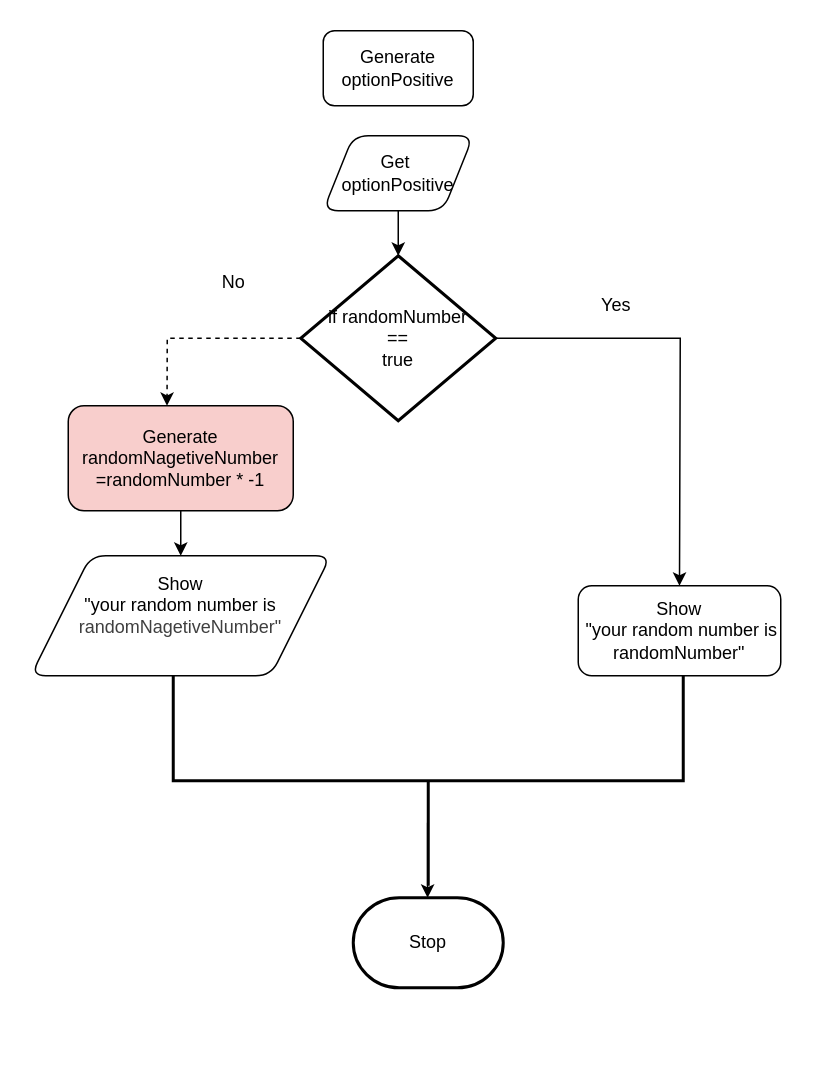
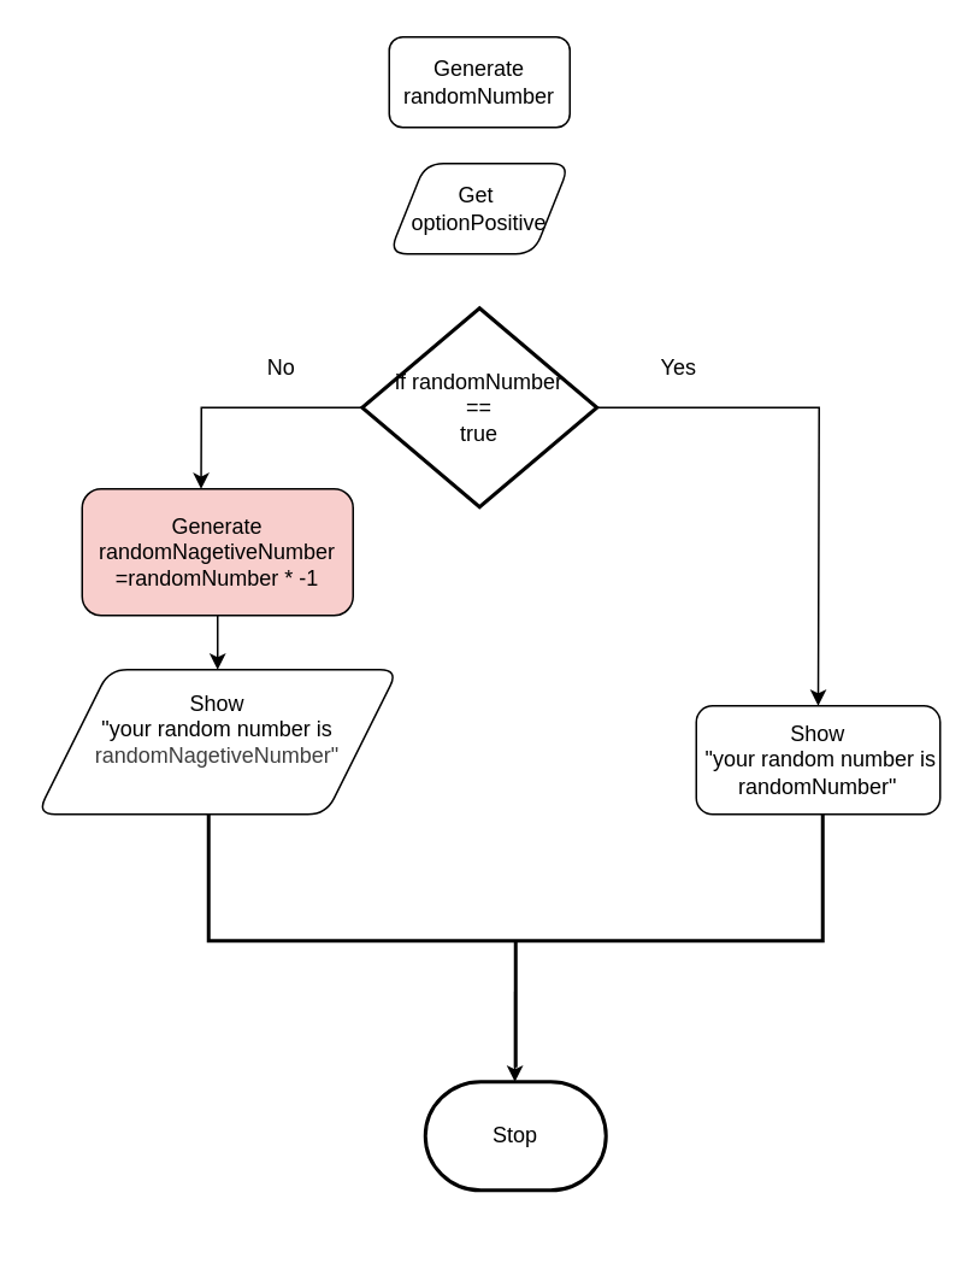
- <mxCell id="2" value="Generate optionPositive" style="html=1;dashed=0;whiteSpace=wrap;rounded=1;" vertex="1" parent="1"><mxGeometry x="215" y="20" width="100" height="50" as="geometry" /></mxCell>
+ <mxCell id="2" value="Generate randomNumber" style="html=1;dashed=0;whiteSpace=wrap;rounded=1;" vertex="1" parent="1"><mxGeometry x="215" y="20" width="100" height="50" as="geometry" /></mxCell>
- <mxCell id="3" value="" style="edgeStyle=none;html=1;" edge="1" parent="1" source="4" target="7"><mxGeometry relative="1" as="geometry" /></mxCell>
- <mxCell id="13" value="No" style="text;html=1;align=center;verticalAlign=middle;resizable=0;points=[];autosize=1;strokeColor=none;fillColor=none;" vertex="1" parent="1"><mxGeometry x="135" y="173" width="40" height="30" as="geometry" /></mxCell>
+ <mxCell id="13" value="No" style="text;html=1;align=center;verticalAlign=middle;resizable=0;points=[];autosize=1;strokeColor=none;fillColor=none;" vertex="1" parent="1"><mxGeometry x="135" y="188" width="40" height="30" as="geometry" /></mxCell>
- <mxCell id="14" value="Yes" style="text;html=1;align=center;verticalAlign=middle;resizable=0;points=[];autosize=1;strokeColor=none;fillColor=none;" vertex="1" parent="1"><mxGeometry x="390" y="188" width="40" height="30" as="geometry" /></mxCell>
+ <mxCell id="14" value="Yes" style="text;html=1;align=center;verticalAlign=middle;resizable=0;points=[];autosize=1;strokeColor=none;fillColor=none;" vertex="1" parent="1"><mxGeometry x="355" y="188" width="40" height="30" as="geometry" /></mxCell>
- <mxCell id="5" value="" style="edgeStyle=none;html=1;entryX=0.439;entryY=0.001;entryDx=0;entryDy=0;entryPerimeter=0;rounded=0;curved=0;exitX=0;exitY=0.5;exitDx=0;exitDy=0;exitPerimeter=0;dashed=1;" edge="1" parent="1" source="7" target="9"><mxGeometry relative="1" as="geometry"><mxPoint x="95" y="225" as="targetPoint" /><Array as="points"><mxPoint x="111" y="225" /></Array></mxGeometry></mxCell>
+ <mxCell id="5" value="" style="edgeStyle=none;html=1;entryX=0.439;entryY=0.001;entryDx=0;entryDy=0;entryPerimeter=0;rounded=0;curved=0;exitX=0;exitY=0.5;exitDx=0;exitDy=0;exitPerimeter=0;" edge="1" parent="1" source="7" target="9"><mxGeometry relative="1" as="geometry"><mxPoint x="95" y="225" as="targetPoint" /><Array as="points"><mxPoint x="111" y="225" /></Array></mxGeometry></mxCell>
